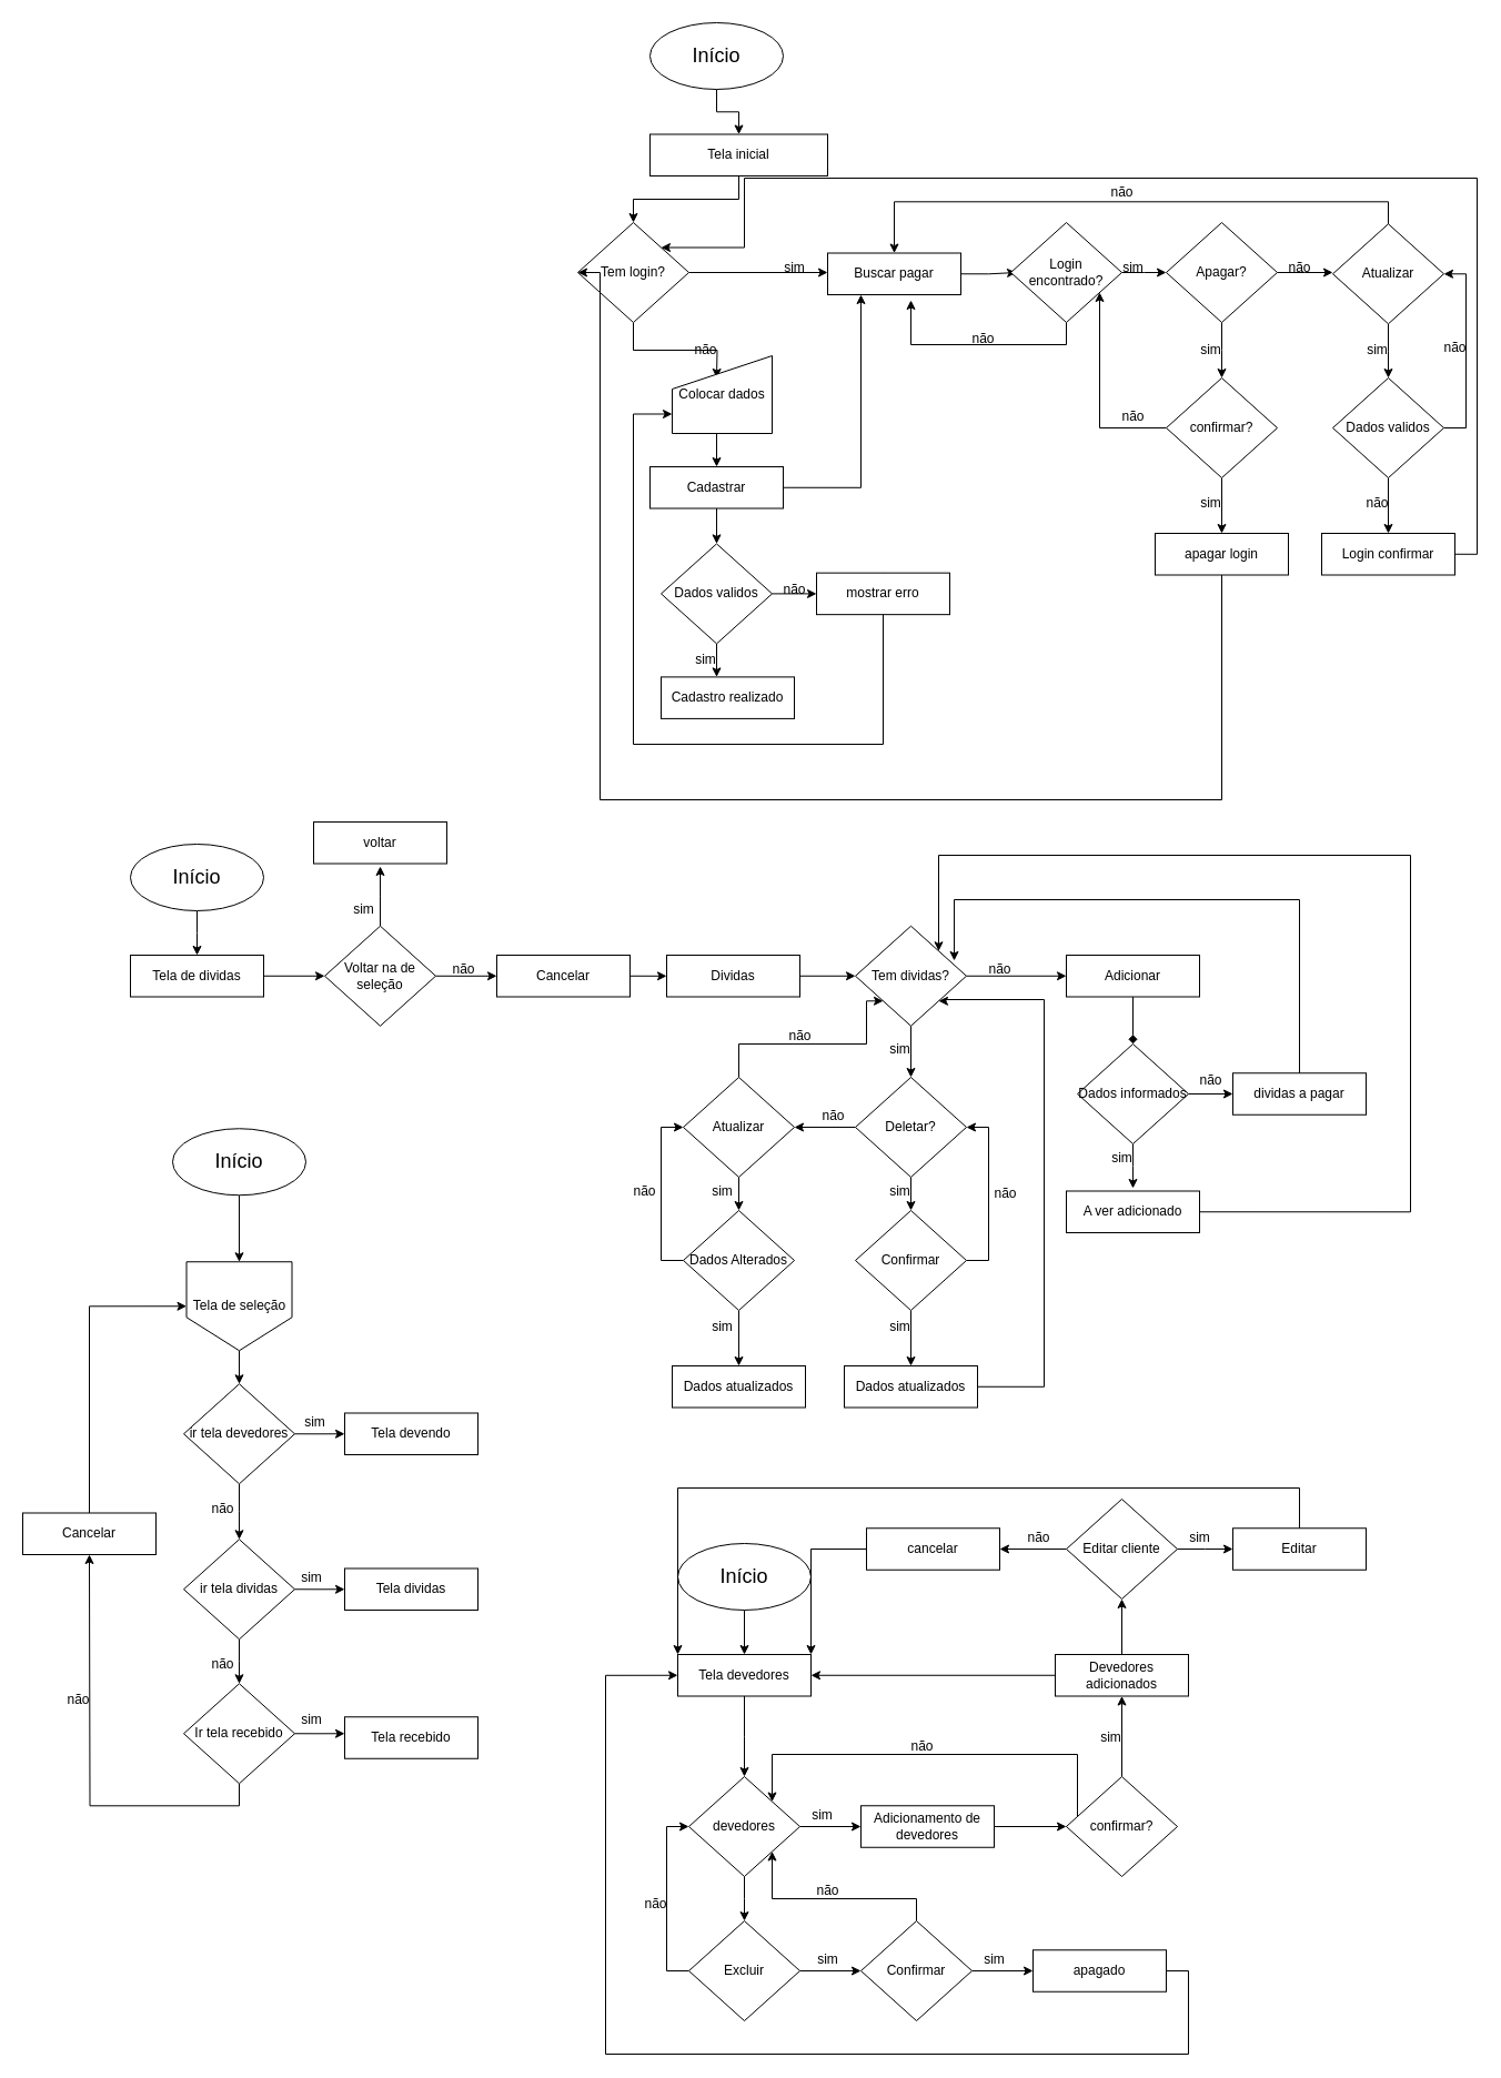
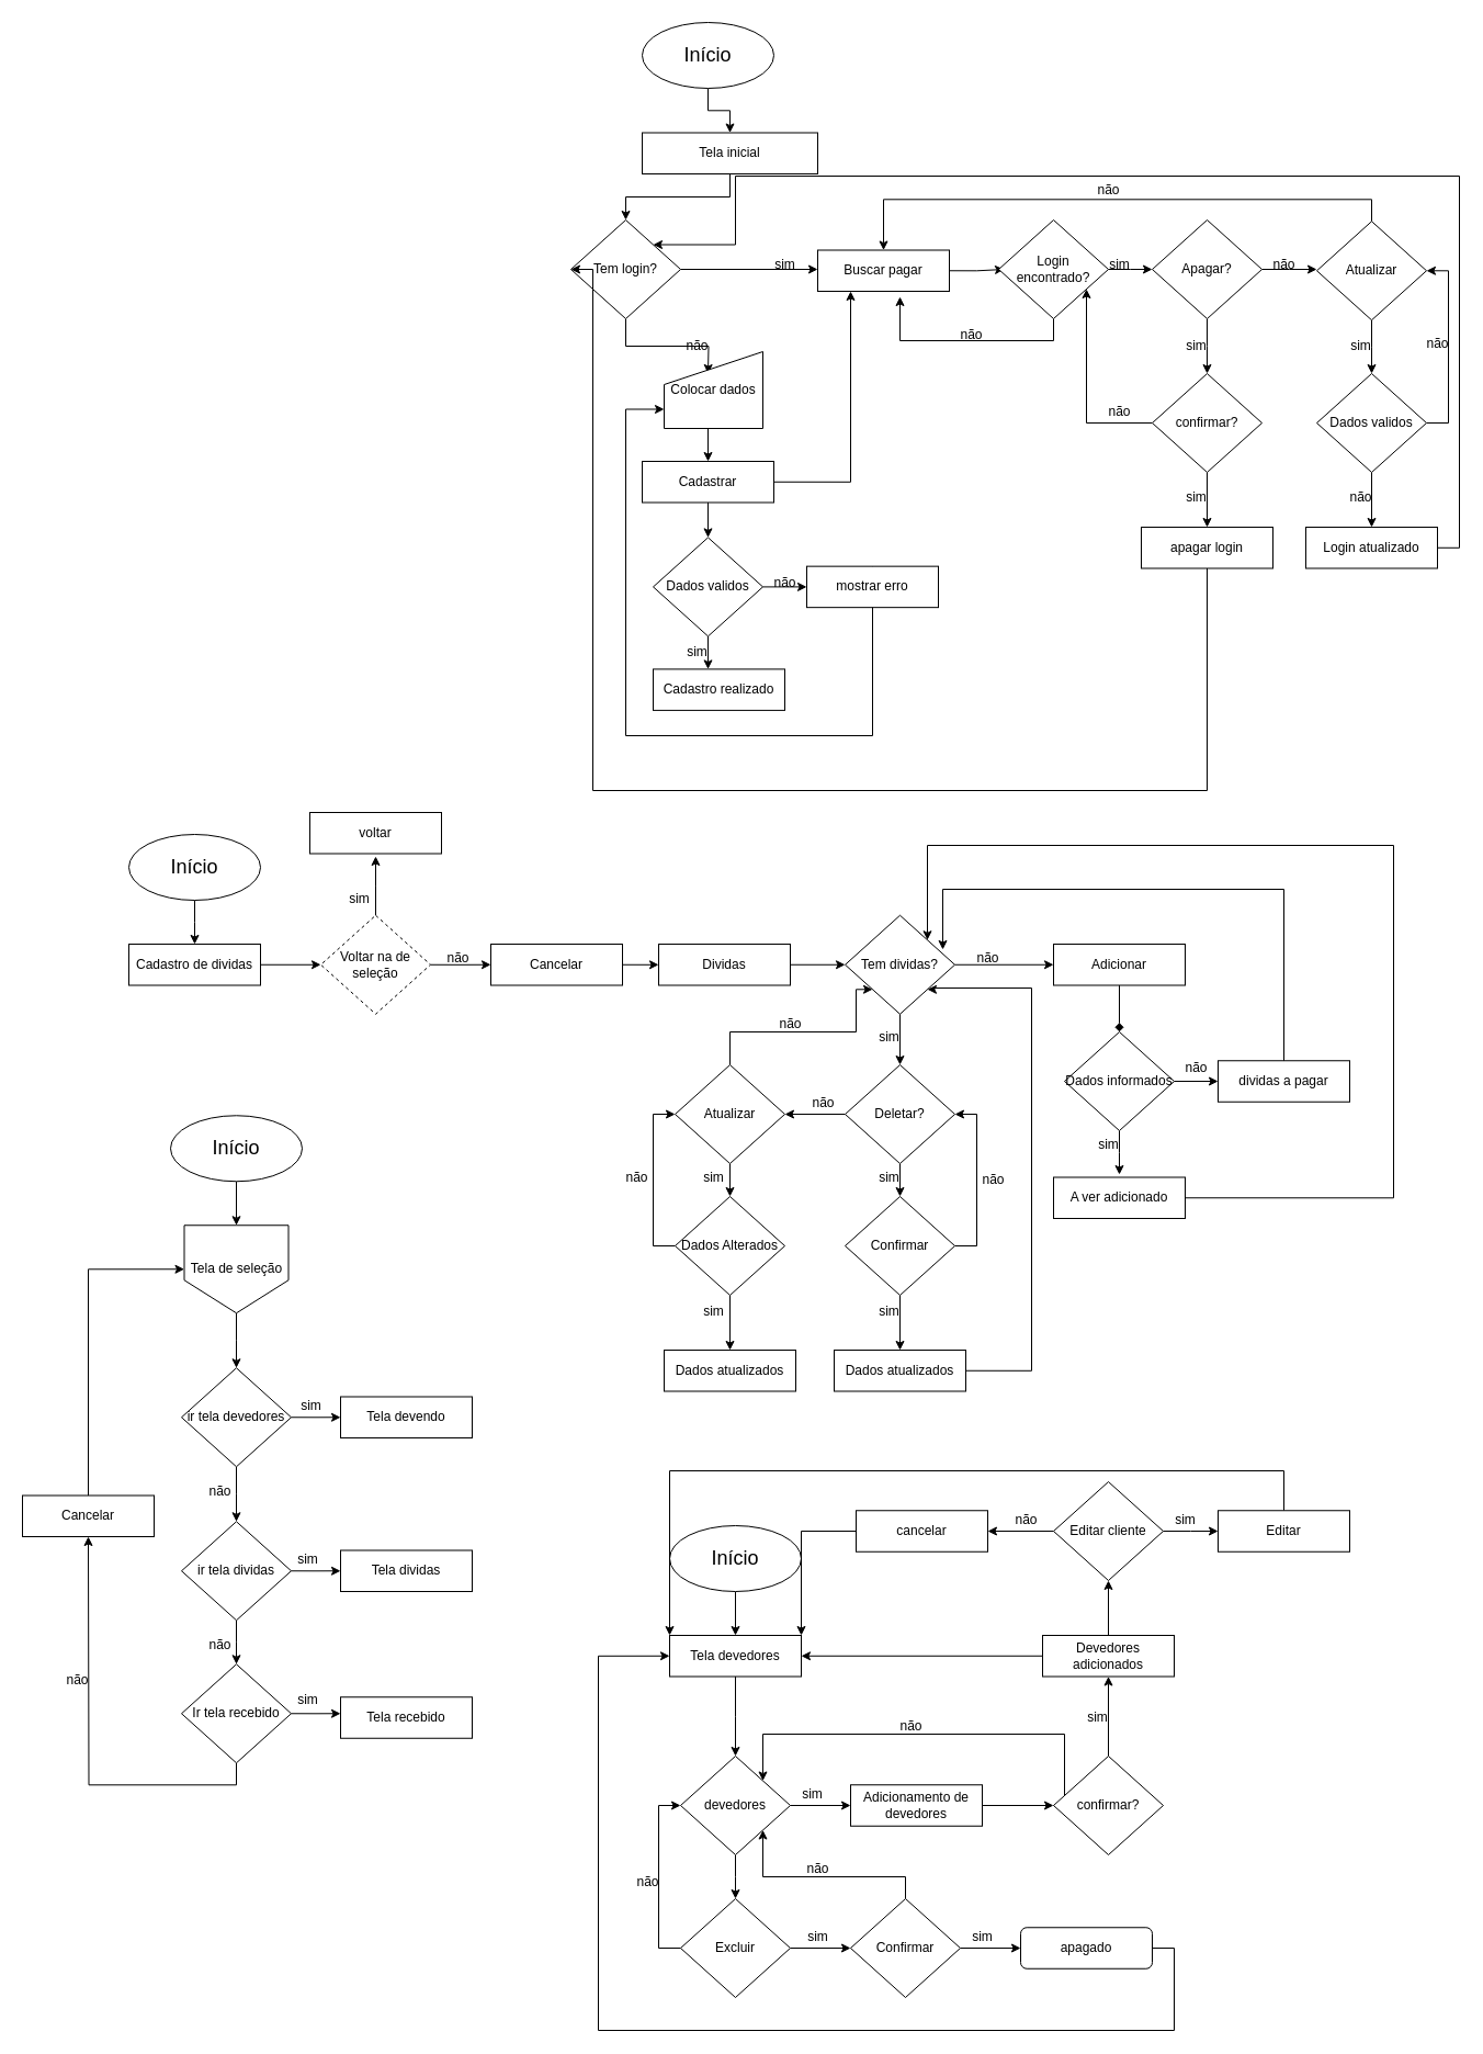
- <mxCell id="38" value="Login confirmar" style="rounded=0;whiteSpace=wrap;html=1;" parent="1" vertex="1"><mxGeometry x="1190" y="480" width="120" height="37.5" as="geometry" /></mxCell>
+ <mxCell id="38" value="Login atualizado" style="rounded=0;whiteSpace=wrap;html=1;" parent="1" vertex="1"><mxGeometry x="1190" y="480" width="120" height="37.5" as="geometry" /></mxCell>
- <mxCell id="157" value="Voltar na de seleção" style="rhombus;whiteSpace=wrap;html=1;" vertex="1" parent="1"><mxGeometry x="292" y="833.75" width="100" height="90" as="geometry" /></mxCell>
+ <mxCell id="157" value="Voltar na de seleção" style="rhombus;whiteSpace=wrap;html=1;dashed=1;" vertex="1" parent="1"><mxGeometry x="292" y="833.75" width="100" height="90" as="geometry" /></mxCell>
- <mxCell id="72" value="Tela de dividas" style="rounded=0;whiteSpace=wrap;html=1;" parent="1" vertex="1"><mxGeometry x="117" y="860" width="120" height="37.5" as="geometry" /></mxCell>
+ <mxCell id="72" value="Cadastro de dividas" style="rounded=0;whiteSpace=wrap;html=1;" parent="1" vertex="1"><mxGeometry x="117" y="860" width="120" height="37.5" as="geometry" /></mxCell>
- <mxCell id="127" value="Tela de seleção" style="shape=offPageConnector;whiteSpace=wrap;html=1;" parent="1" vertex="1"><mxGeometry x="167.5" y="1136.25" width="95" height="80" as="geometry" /></mxCell>
+ <mxCell id="127" value="Tela de seleção" style="shape=offPageConnector;whiteSpace=wrap;html=1;" parent="1" vertex="1"><mxGeometry x="167.5" y="1116.25" width="95" height="80" as="geometry" /></mxCell>
- <mxCell id="114" value="apagado" style="rounded=0;whiteSpace=wrap;html=1;" parent="1" vertex="1"><mxGeometry x="930" y="1756.25" width="120" height="37.5" as="geometry" /></mxCell>
+ <mxCell id="114" value="apagado" style="whiteSpace=wrap;html=1;rounded=1;" parent="1" vertex="1"><mxGeometry x="930" y="1756.25" width="120" height="37.5" as="geometry" /></mxCell>
